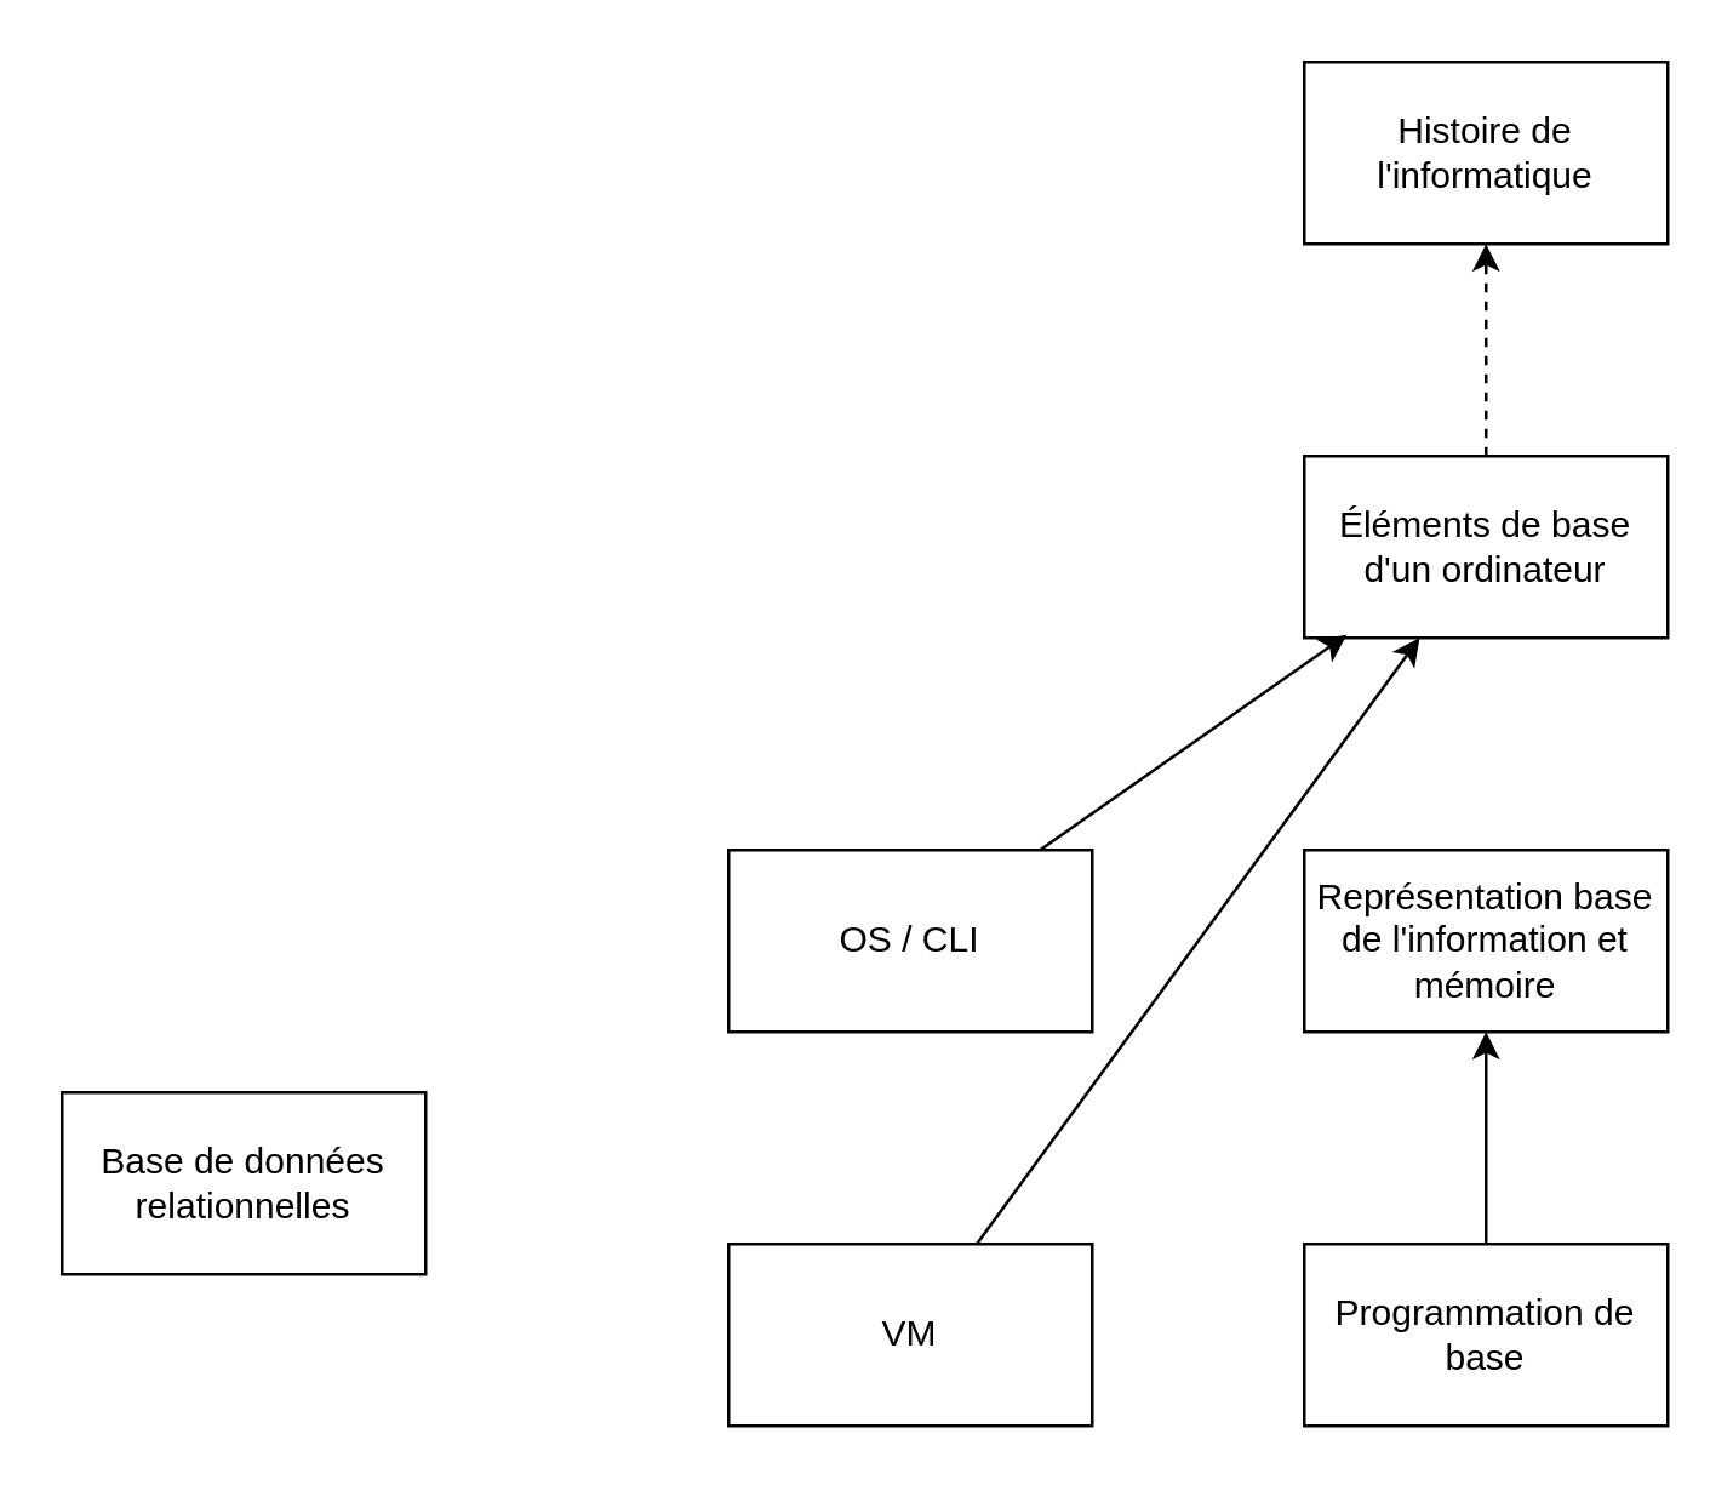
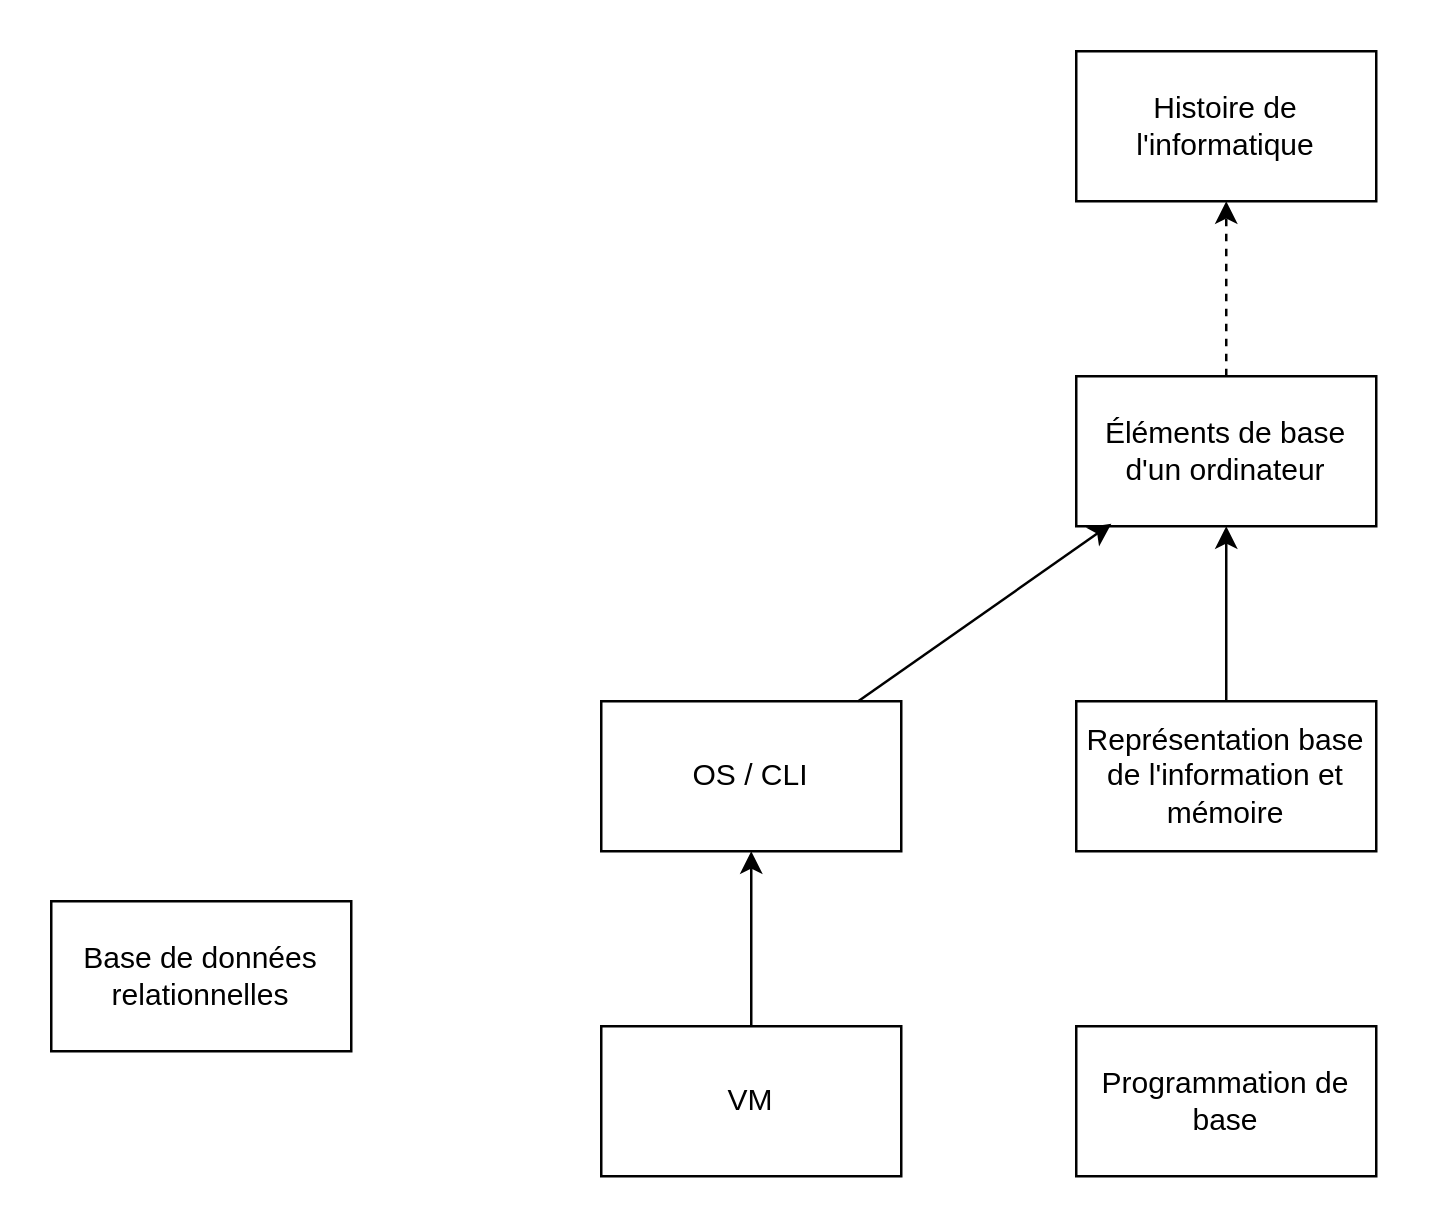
+ <mxCell id="5" style="edgeStyle=none;rounded=0;orthogonalLoop=1;jettySize=auto;html=1;" parent="1" source="6" target="4" edge="1"><mxGeometry relative="1" as="geometry" /></mxCell>
- <mxCell id="11" style="edgeStyle=none;rounded=0;orthogonalLoop=1;jettySize=auto;html=1;" parent="1" source="12" target="4" edge="1"><mxGeometry relative="1" as="geometry" /></mxCell>
+ <mxCell id="11" style="edgeStyle=none;rounded=0;orthogonalLoop=1;jettySize=auto;html=1;" parent="1" source="12" target="10" edge="1"><mxGeometry relative="1" as="geometry" /></mxCell>
- <mxCell id="8" style="edgeStyle=none;rounded=0;orthogonalLoop=1;jettySize=auto;html=1;" parent="1" source="9" target="6" edge="1"><mxGeometry relative="1" as="geometry" /></mxCell>
